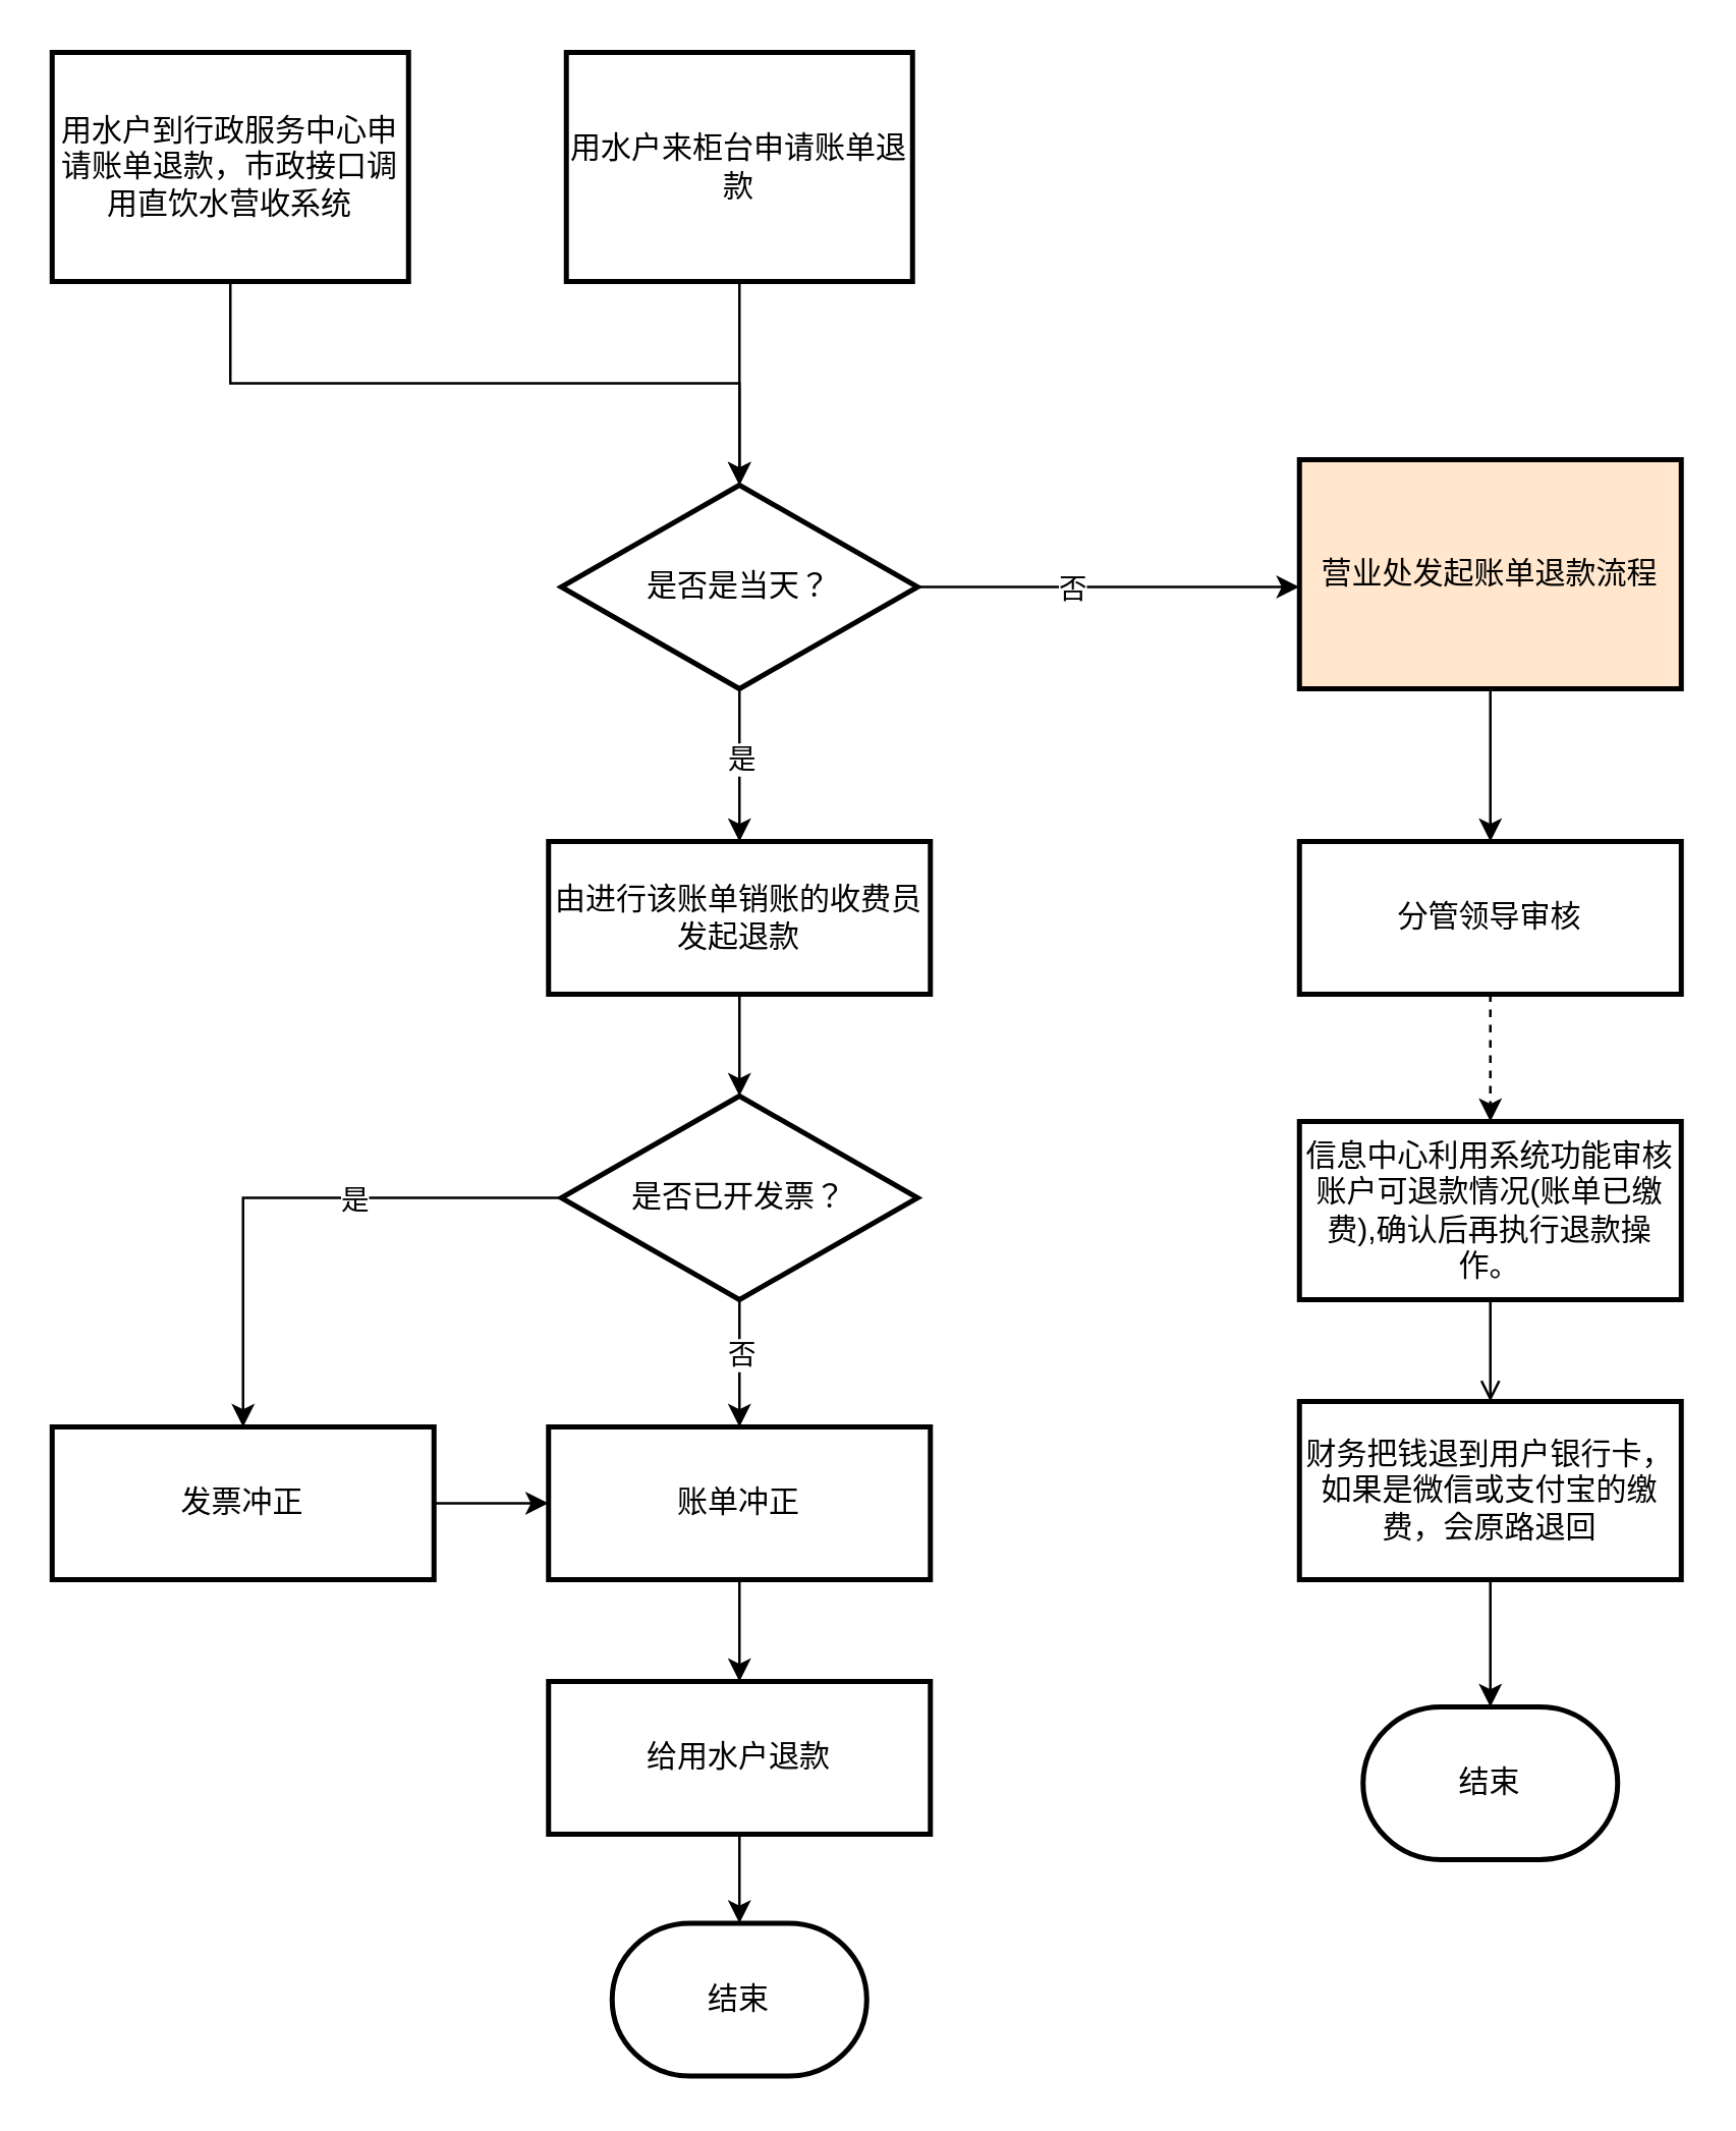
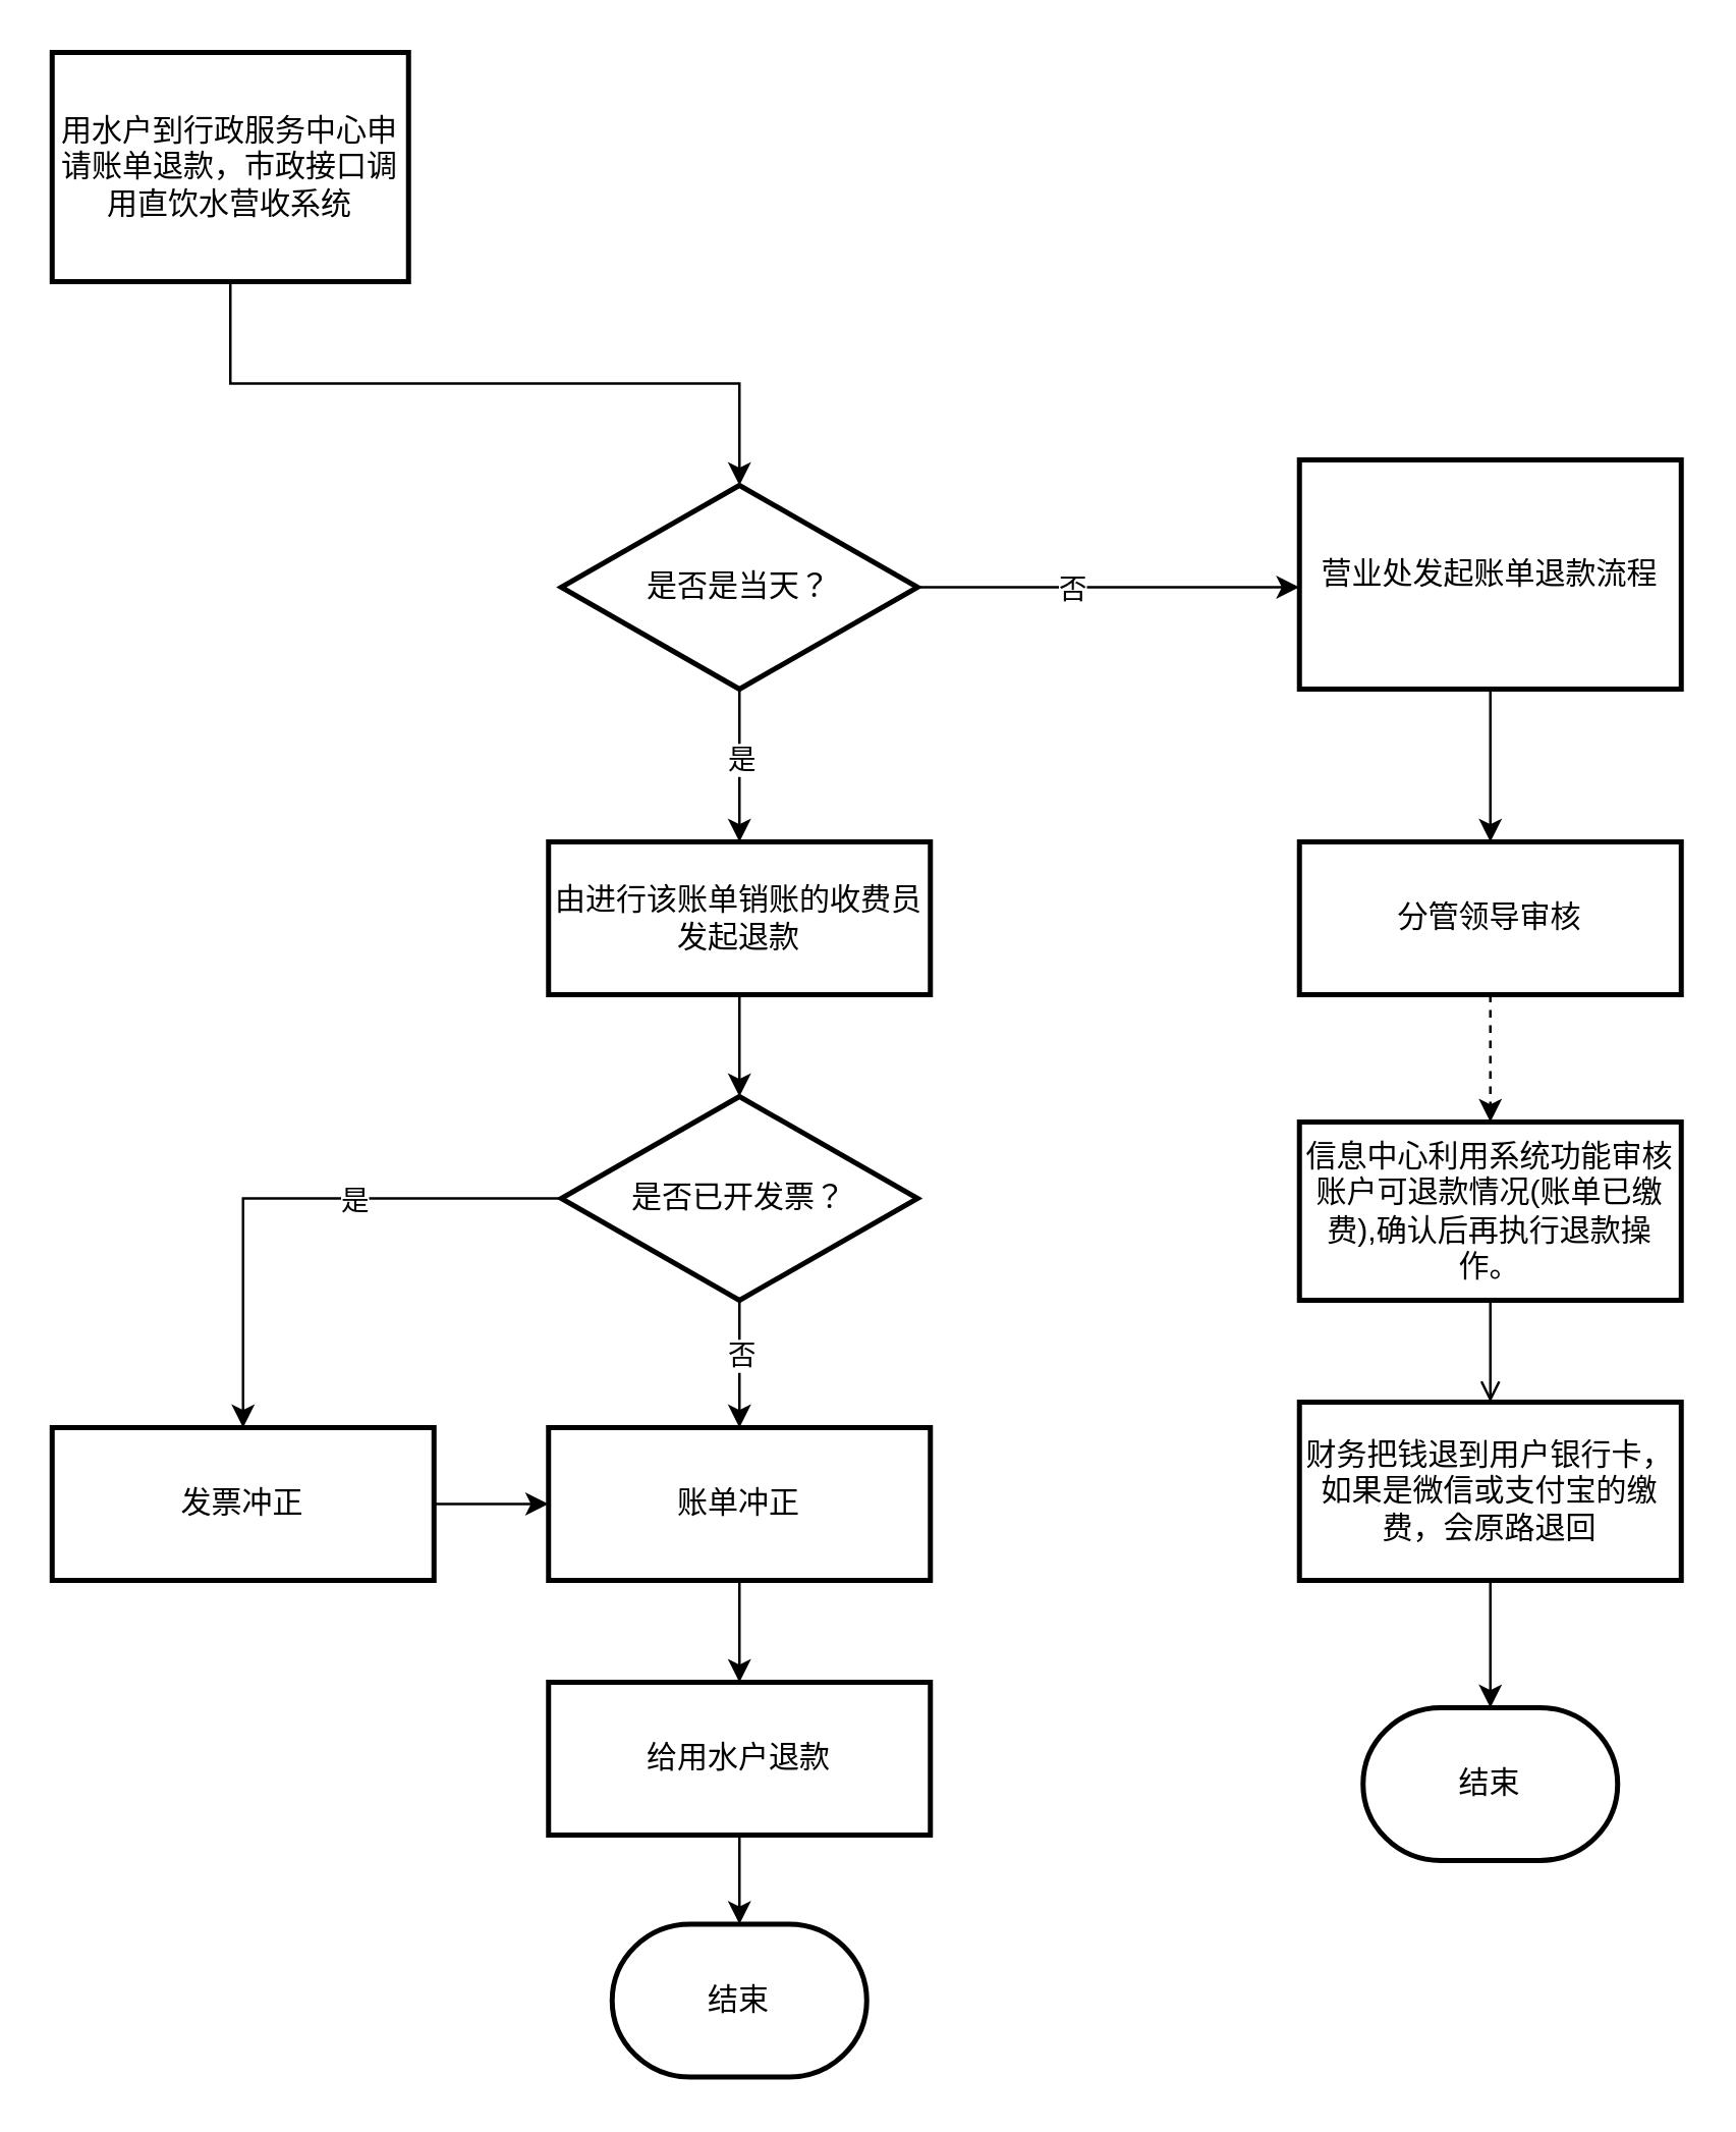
- <mxCell id="8" value="用水户来柜台申请账单退款" style="rounded=0;whiteSpace=wrap;html=1;strokeWidth=2;" vertex="1" parent="1"><mxGeometry x="222" y="20" width="136" height="90" as="geometry" /></mxCell>
- <mxCell id="7" style="edgeStyle=orthogonalEdgeStyle;rounded=0;orthogonalLoop=1;jettySize=auto;html=1;entryX=0.5;entryY=0;entryDx=0;entryDy=0;entryPerimeter=0;" edge="1" parent="1" source="8" target="6"><mxGeometry relative="1" as="geometry" /></mxCell>
- <mxCell id="12" value="营业处发起账单退款流程" style="rounded=0;whiteSpace=wrap;html=1;strokeWidth=2;fillColor=#ffe6cc;" vertex="1" parent="1"><mxGeometry x="510" y="180" width="150" height="90" as="geometry" /></mxCell>
+ <mxCell id="12" value="营业处发起账单退款流程" style="rounded=0;whiteSpace=wrap;html=1;strokeWidth=2;" vertex="1" parent="1"><mxGeometry x="510" y="180" width="150" height="90" as="geometry" /></mxCell>
